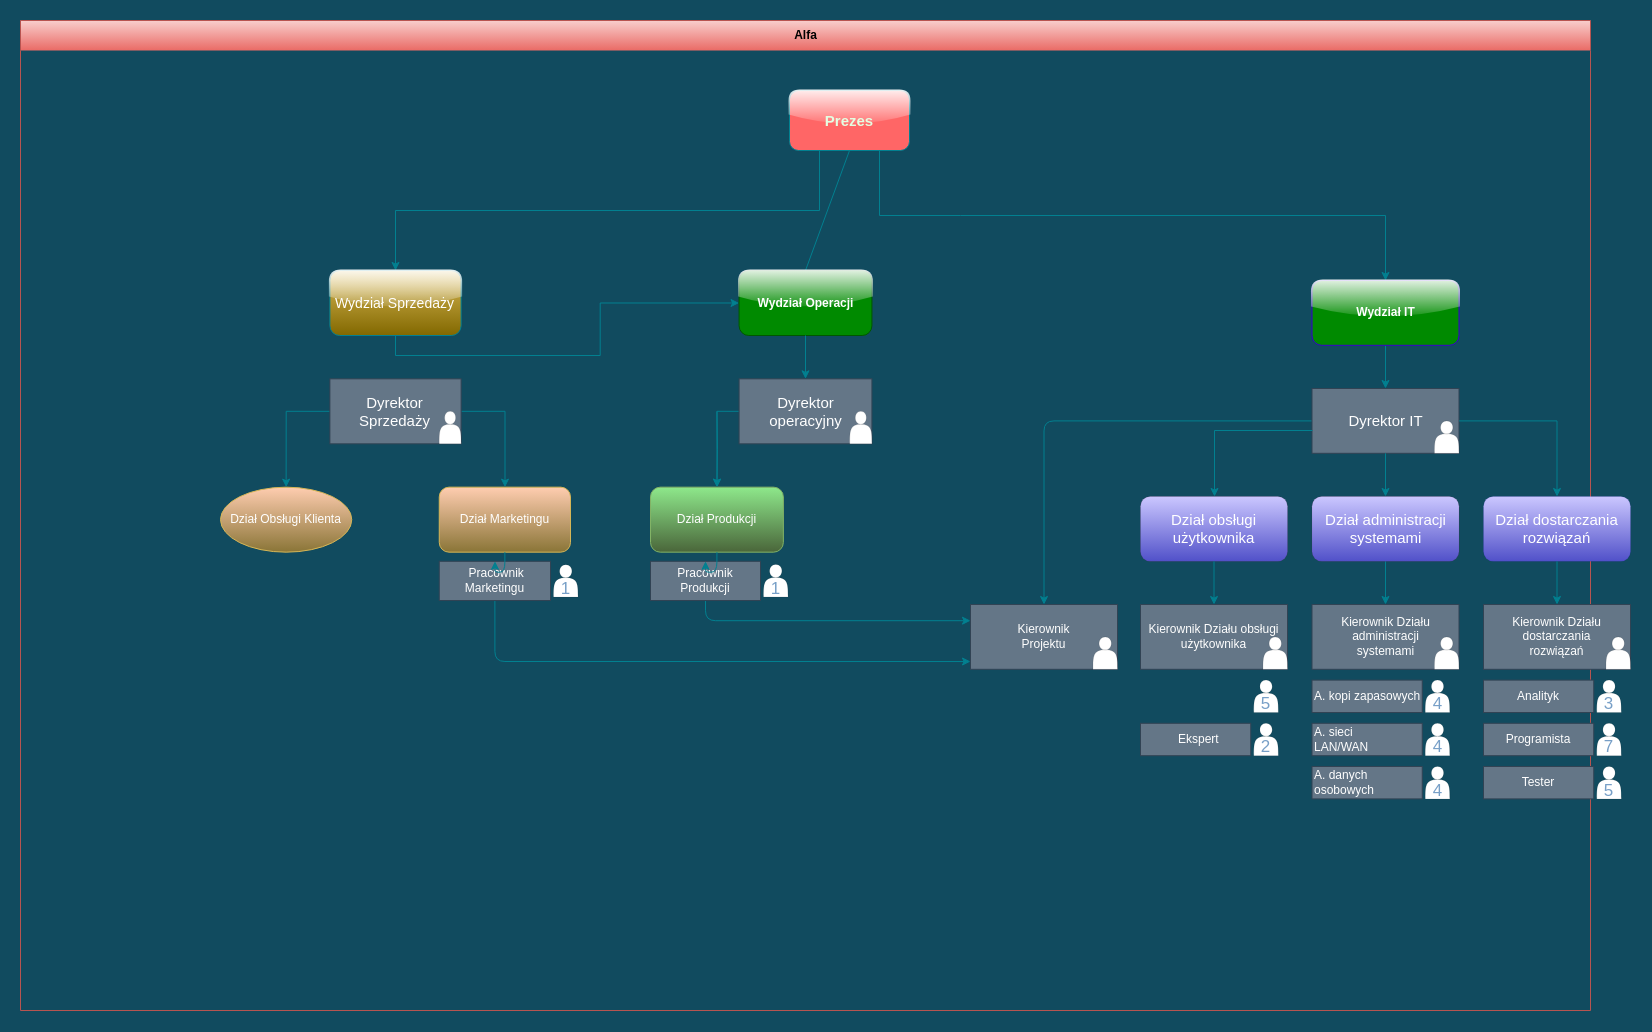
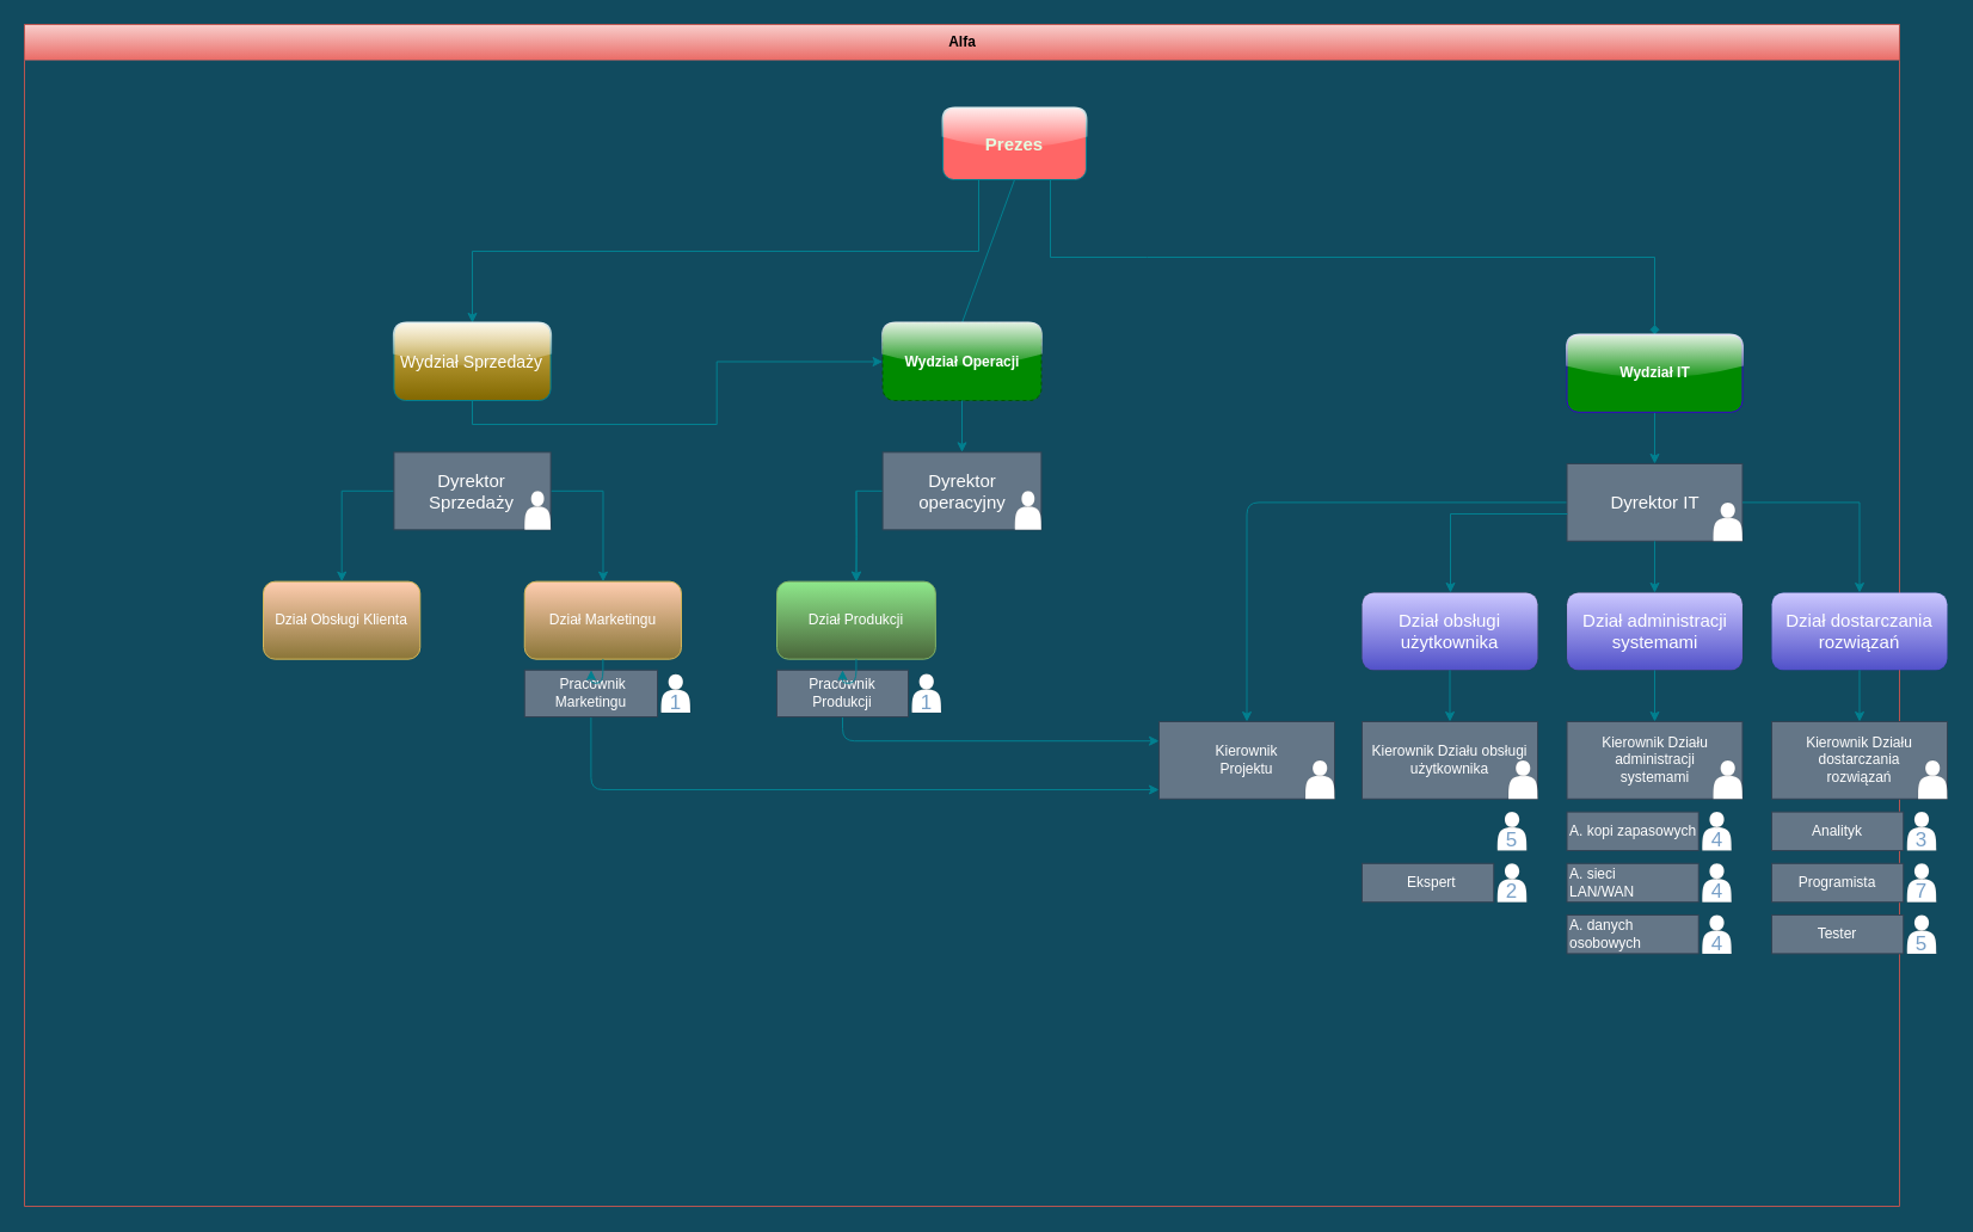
- <mxCell id="6" style="edgeStyle=orthogonalEdgeStyle;rounded=0;orthogonalLoop=1;jettySize=auto;html=1;exitX=0.75;exitY=1;exitDx=0;exitDy=0;entryX=0.5;entryY=0;entryDx=0;entryDy=0;labelBackgroundColor=#114B5F;strokeColor=#028090;fontColor=#E4FDE1;" parent="2" source="4" target="52" edge="1"><mxGeometry relative="1" as="geometry"><Array as="points"><mxPoint x="940" y="195" /><mxPoint x="1360" y="195" /></Array></mxGeometry></mxCell>
+ <mxCell id="6" style="edgeStyle=orthogonalEdgeStyle;rounded=0;orthogonalLoop=1;jettySize=auto;html=1;exitX=0.75;exitY=1;exitDx=0;exitDy=0;entryX=0.5;entryY=0;entryDx=0;entryDy=0;labelBackgroundColor=#114B5F;strokeColor=#028090;fontColor=#E4FDE1;endArrow=diamond;" parent="2" source="4" target="52" edge="1"><mxGeometry relative="1" as="geometry"><Array as="points"><mxPoint x="940" y="195" /><mxPoint x="1360" y="195" /></Array></mxGeometry></mxCell>
- <mxCell id="26" value="&lt;b&gt;Wydział Operacji&lt;/b&gt;" style="rounded=1;whiteSpace=wrap;html=1;fillColor=#008a00;strokeColor=#005700;shadow=0;sketch=0;glass=1;fontColor=#ffffff;" parent="24" vertex="1"><mxGeometry x="88.571" width="132.857" height="65" as="geometry" /></mxCell>
+ <mxCell id="26" value="&lt;b&gt;Wydział Operacji&lt;/b&gt;" style="rounded=1;whiteSpace=wrap;html=1;fillColor=#008a00;strokeColor=#005700;shadow=0;sketch=0;glass=1;fontColor=#ffffff;dashed=1;" parent="24" vertex="1"><mxGeometry x="88.571" width="132.857" height="65" as="geometry" /></mxCell>
- <mxCell id="12" value="&lt;font color=&quot;#FFFFFF&quot;&gt;Dział Obsługi Klienta&lt;/font&gt;" style="ellipse;whiteSpace=wrap;html=1;fillColor=#FFCDB0;strokeColor=#d6b656;gradientColor=#8A7537;" parent="9" vertex="1"><mxGeometry y="216.667" width="131.25" height="65" as="geometry" /></mxCell>
+ <mxCell id="12" value="&lt;font color=&quot;#FFFFFF&quot;&gt;Dział Obsługi Klienta&lt;/font&gt;" style="rounded=1;whiteSpace=wrap;html=1;fillColor=#FFCDB0;strokeColor=#d6b656;gradientColor=#8A7537;" parent="9" vertex="1"><mxGeometry y="216.667" width="131.25" height="65" as="geometry" /></mxCell>
